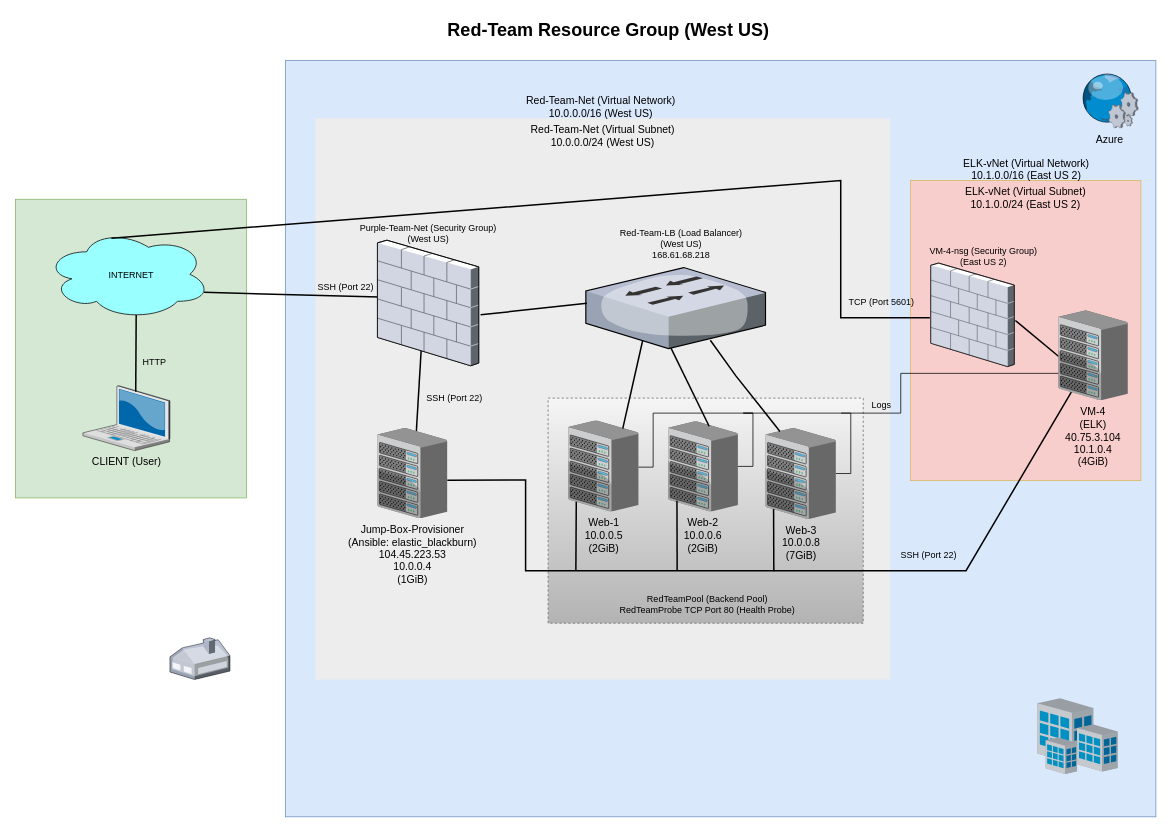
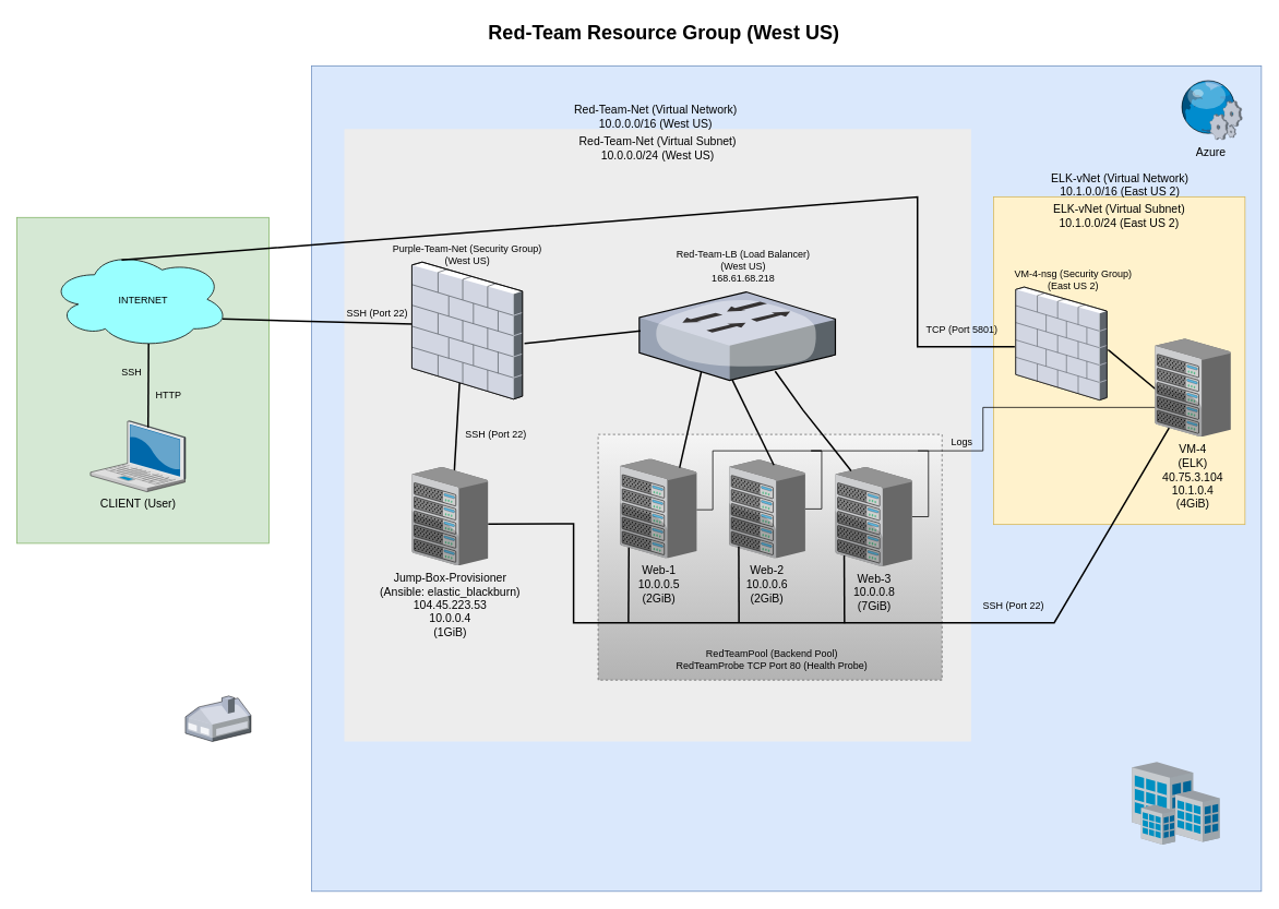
- <mxCell id="48" value="TCP (Port 5601)" style="text;html=1;resizable=0;autosize=1;align=center;verticalAlign=middle;points=[];fillColor=none;strokeColor=none;rounded=0;" vertex="1" parent="1"><mxGeometry x="1124" y="393.2" width="100" height="20" as="geometry" /></mxCell>
+ <mxCell id="48" value="TCP (Port 5801)" style="text;html=1;resizable=0;autosize=1;align=center;verticalAlign=middle;points=[];fillColor=none;strokeColor=none;rounded=0;" vertex="1" parent="1"><mxGeometry x="1124" y="393.2" width="100" height="20" as="geometry" /></mxCell>
- <mxCell id="19" value="ELK-vNet (Virtual Subnet)&lt;br&gt;10.1.0.0/24 (East US 2)" style="whiteSpace=wrap;html=1;fillColor=#f8cecc;fontSize=14;strokeColor=#d6b656;verticalAlign=top;" parent="1" vertex="1"><mxGeometry x="1213" y="240" width="307" height="400" as="geometry" /></mxCell>
+ <mxCell id="19" value="ELK-vNet (Virtual Subnet)&lt;br&gt;10.1.0.0/24 (East US 2)" style="whiteSpace=wrap;html=1;fillColor=#fff2cc;fontSize=14;strokeColor=#d6b656;verticalAlign=top;" parent="1" vertex="1"><mxGeometry x="1213" y="240" width="307" height="400" as="geometry" /></mxCell>
+ <mxCell id="17" value="SSH" style="text;html=1;resizable=0;autosize=1;align=center;verticalAlign=middle;points=[];fillColor=none;strokeColor=none;rounded=0;" vertex="1" parent="1"><mxGeometry x="140" y="445" width="40" height="20" as="geometry" /></mxCell>
